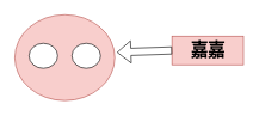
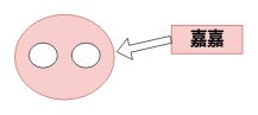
- <mxCell id="5" value="嘉嘉" style="text;strokeColor=#b85450;fillColor=#f8cecc;html=1;fontSize=24;fontStyle=1;verticalAlign=middle;align=center;" vertex="1" parent="1"><mxGeometry x="240" y="50" width="100" height="40" as="geometry" /></mxCell>
+ <mxCell id="5" value="嘉嘉" style="text;strokeColor=#b85450;fillColor=#f8cecc;html=1;fontSize=24;fontStyle=1;verticalAlign=middle;align=center;" vertex="1" parent="1"><mxGeometry x="240" y="35" width="100" height="40" as="geometry" /></mxCell>
